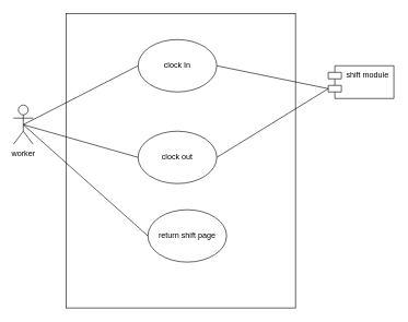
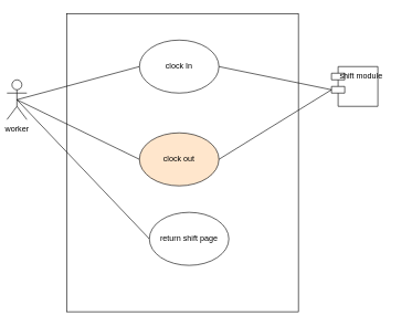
- <mxCell id="8" value="shift module" style="shape=module;align=left;spacingLeft=20;align=center;verticalAlign=top;" vertex="1" parent="1"><mxGeometry x="500" y="100" width="100" height="50" as="geometry" /></mxCell>
+ <mxCell id="8" value="shift module" style="shape=module;align=left;spacingLeft=20;align=center;verticalAlign=top;" vertex="1" parent="1"><mxGeometry x="500" y="100" width="70" height="60" as="geometry" /></mxCell>
- <mxCell id="5" value="worker" style="shape=umlActor;verticalLabelPosition=bottom;verticalAlign=top;html=1;outlineConnect=0;" vertex="1" parent="1"><mxGeometry x="20" y="160" width="30" height="60" as="geometry" /></mxCell>
+ <mxCell id="5" value="worker" style="shape=umlActor;verticalLabelPosition=bottom;verticalAlign=top;html=1;outlineConnect=0;" vertex="1" parent="1"><mxGeometry x="10" y="120" width="30" height="60" as="geometry" /></mxCell>
- <mxCell id="4" value="clock out" style="ellipse;whiteSpace=wrap;html=1;" vertex="1" parent="1"><mxGeometry x="210" y="200" width="120" height="80" as="geometry" /></mxCell>
+ <mxCell id="4" value="clock out" style="ellipse;whiteSpace=wrap;html=1;fillColor=#ffe6cc;" vertex="1" parent="1"><mxGeometry x="210" y="200" width="120" height="80" as="geometry" /></mxCell>
